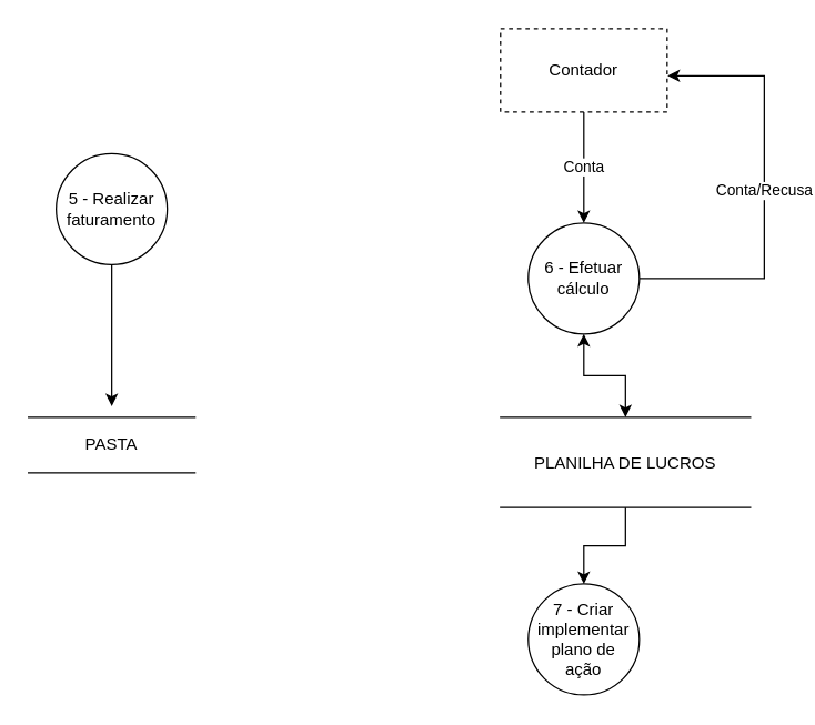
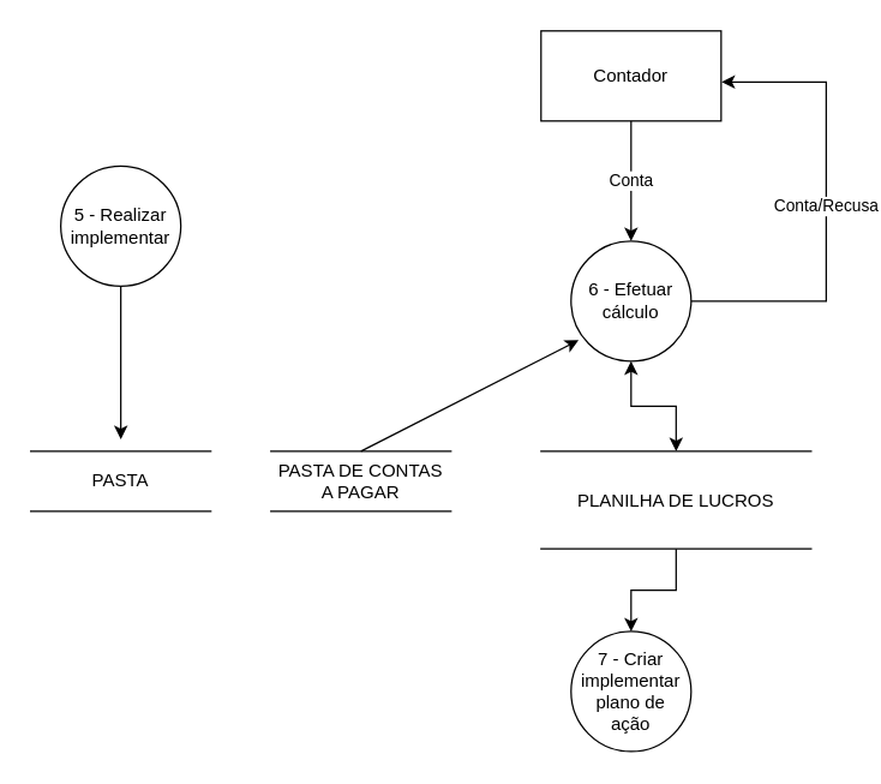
- <mxCell id="3" value="Contador" style="rounded=0;whiteSpace=wrap;html=1;dashed=1;" parent="1" vertex="1"><mxGeometry x="360" y="20" width="120" height="60" as="geometry" /></mxCell>
+ <mxCell id="3" value="Contador" style="rounded=0;whiteSpace=wrap;html=1;" parent="1" vertex="1"><mxGeometry x="360" y="20" width="120" height="60" as="geometry" /></mxCell>
- <mxCell id="14" value="5 - Realizar faturamento" style="ellipse;whiteSpace=wrap;html=1;aspect=fixed;" parent="1" vertex="1"><mxGeometry x="40" y="110" width="80" height="80" as="geometry" /></mxCell>
+ <mxCell id="14" value="5 - Realizar implementar" style="ellipse;whiteSpace=wrap;html=1;aspect=fixed;" parent="1" vertex="1"><mxGeometry x="40" y="110" width="80" height="80" as="geometry" /></mxCell>
+ <mxCell id="11" value="" style="endArrow=classic;html=1;entryX=0.063;entryY=0.825;entryDx=0;entryDy=0;entryPerimeter=0;exitX=0.5;exitY=0;exitDx=0;exitDy=0;" parent="1" source="9" target="6" edge="1"><mxGeometry width="50" height="50" relative="1" as="geometry"><mxPoint x="280" y="320" as="sourcePoint" /><mxPoint x="380" y="230" as="targetPoint" /></mxGeometry></mxCell>
+ <mxCell id="9" value="PASTA DE CONTAS A PAGAR" style="shape=partialRectangle;whiteSpace=wrap;html=1;left=0;right=0;fillColor=none;" parent="1" vertex="1"><mxGeometry x="180" y="300" width="120" height="40" as="geometry" /></mxCell>
